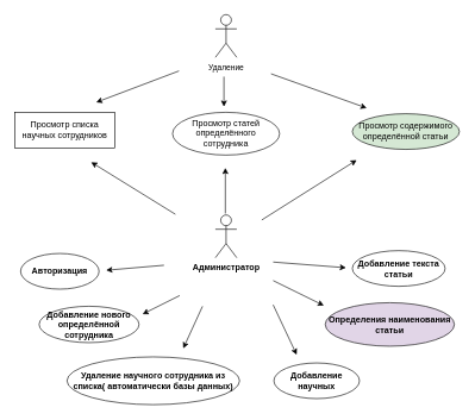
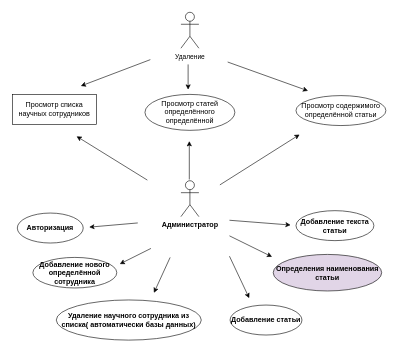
- <mxCell id="5" value="Просмотр содержимого определённой статьи" style="ellipse;whiteSpace=wrap;html=1;fillColor=#d5e8d4;" vertex="1" parent="1"><mxGeometry x="493" y="159" width="150" height="50" as="geometry" /></mxCell>
+ <mxCell id="5" value="Просмотр содержимого определённой статьи" style="ellipse;whiteSpace=wrap;html=1;" vertex="1" parent="1"><mxGeometry x="493" y="159" width="150" height="50" as="geometry" /></mxCell>
- <mxCell id="4" value="Просмотр статей определённого сотрудника" style="ellipse;whiteSpace=wrap;html=1;" vertex="1" parent="1"><mxGeometry x="241" y="157" width="150" height="60" as="geometry" /></mxCell>
+ <mxCell id="4" value="Просмотр статей определённого определённой" style="ellipse;whiteSpace=wrap;html=1;" vertex="1" parent="1"><mxGeometry x="241" y="157" width="150" height="60" as="geometry" /></mxCell>
- <mxCell id="18" value="&lt;b&gt;Добавление научных&lt;/b&gt;" style="ellipse;whiteSpace=wrap;html=1;" vertex="1" parent="1"><mxGeometry x="383" y="508.5" width="120" height="50" as="geometry" /></mxCell>
+ <mxCell id="18" value="&lt;b&gt;Добавление статьи&lt;/b&gt;" style="ellipse;whiteSpace=wrap;html=1;" vertex="1" parent="1"><mxGeometry x="383" y="508.5" width="120" height="50" as="geometry" /></mxCell>
